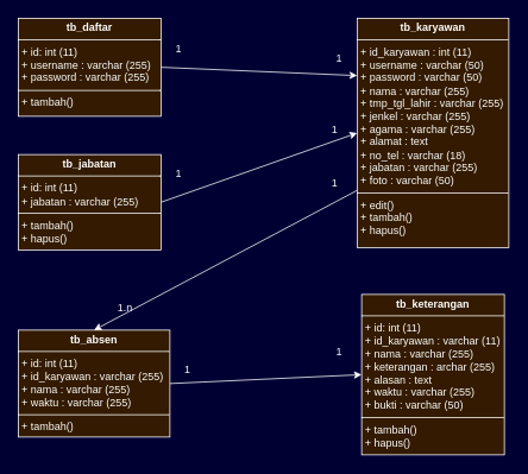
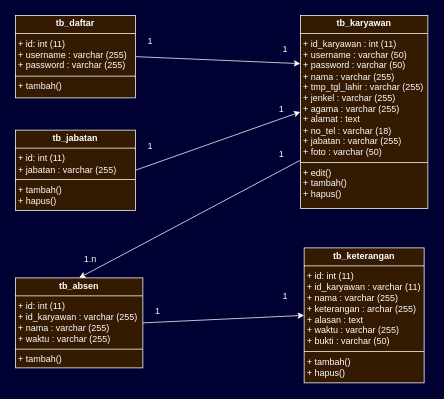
- <mxCell id="15" value="&lt;font color=&quot;#ffffff&quot;&gt;1.n&lt;/font&gt;" style="text;html=1;align=center;verticalAlign=middle;whiteSpace=wrap;rounded=0;" parent="1" vertex="1"><mxGeometry x="110" y="330" width="60" height="30" as="geometry" /></mxCell>
+ <mxCell id="15" value="&lt;font color=&quot;#ffffff&quot;&gt;1.n&lt;/font&gt;" style="text;html=1;align=center;verticalAlign=middle;whiteSpace=wrap;rounded=0;" parent="1" vertex="1"><mxGeometry x="90" y="330" width="60" height="30" as="geometry" /></mxCell>
